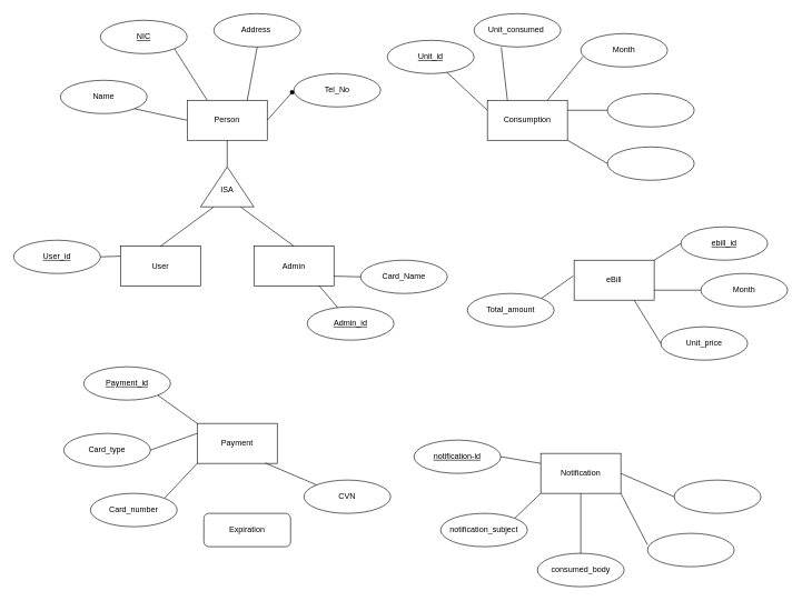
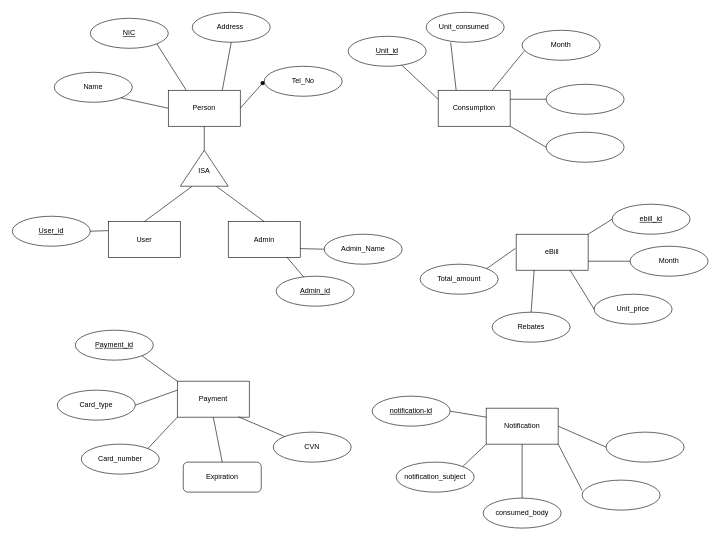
- <mxCell id="66" value="Card_Name" style="ellipse;whiteSpace=wrap;html=1;" vertex="1" parent="1"><mxGeometry x="540" y="390" width="130" height="50" as="geometry" /></mxCell>
+ <mxCell id="66" value="Admin_Name" style="ellipse;whiteSpace=wrap;html=1;" vertex="1" parent="1"><mxGeometry x="540" y="390" width="130" height="50" as="geometry" /></mxCell>
+ <mxCell id="49" value="" style="endArrow=none;html=1;rounded=0;exitX=0.5;exitY=0;exitDx=0;exitDy=0;entryX=0.25;entryY=1;entryDx=0;entryDy=0;" edge="1" parent="1" source="27" target="12"><mxGeometry width="50" height="50" relative="1" as="geometry"><mxPoint x="810.36" y="451.6" as="sourcePoint" /><mxPoint x="868.8" y="423.58" as="targetPoint" /></mxGeometry></mxCell>
+ <mxCell id="27" value="Rebates" style="ellipse;whiteSpace=wrap;html=1;" vertex="1" parent="1"><mxGeometry x="820" y="520" width="130" height="50" as="geometry" /></mxCell>
+ <mxCell id="56" value="" style="endArrow=none;html=1;rounded=0;exitX=0.5;exitY=0;exitDx=0;exitDy=0;entryX=0.5;entryY=1;entryDx=0;entryDy=0;" edge="1" parent="1" source="21" target="13"><mxGeometry width="50" height="50" relative="1" as="geometry"><mxPoint x="265.962" y="737.322" as="sourcePoint" /><mxPoint x="305" y="705" as="targetPoint" /></mxGeometry></mxCell>
